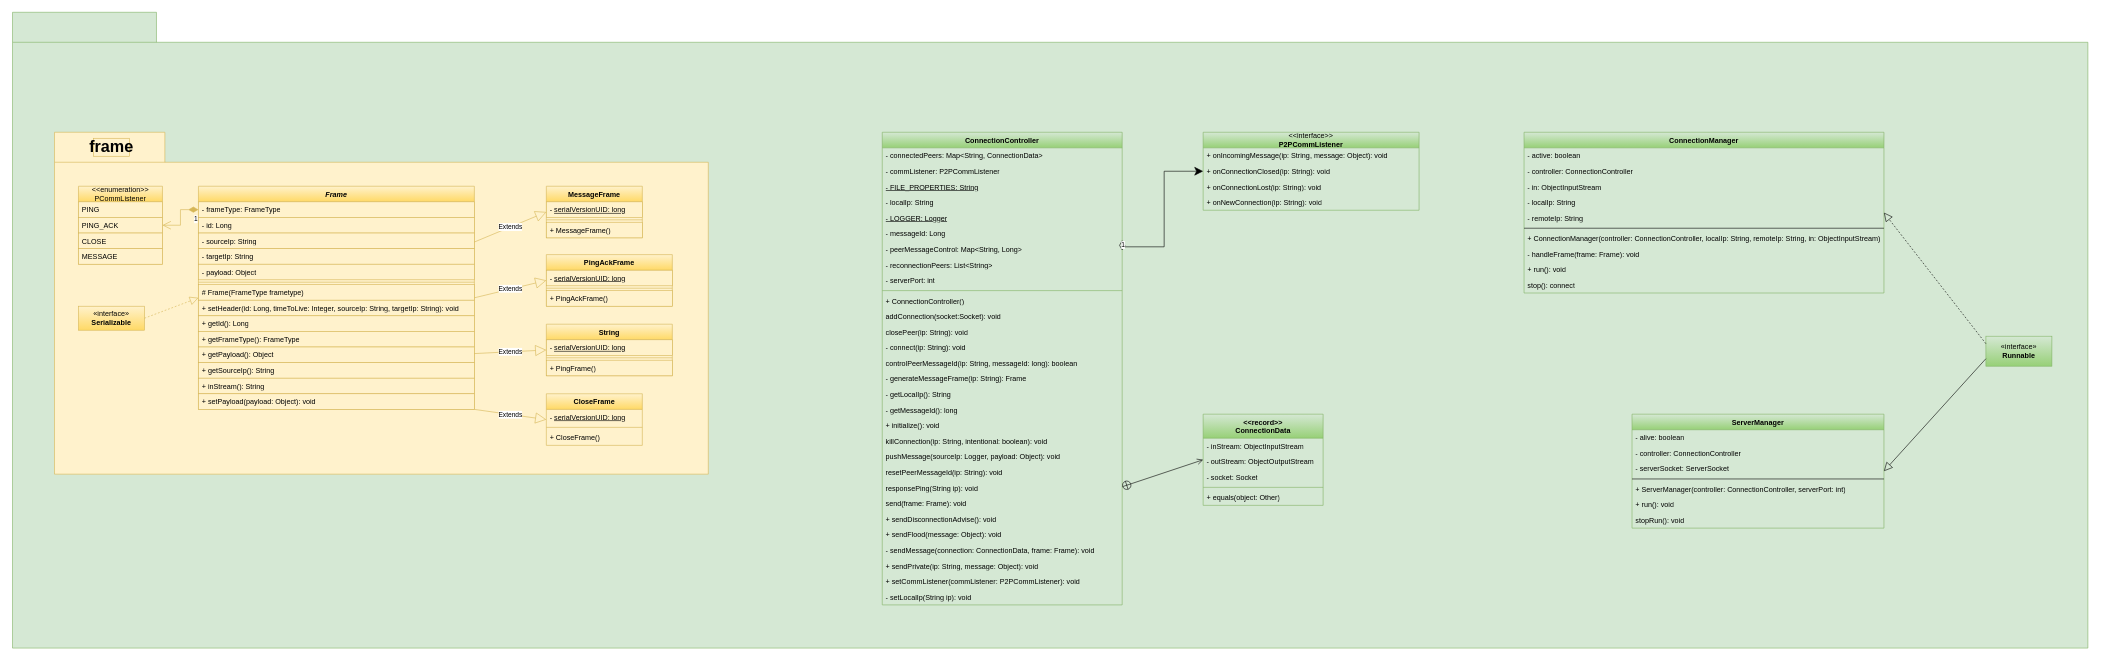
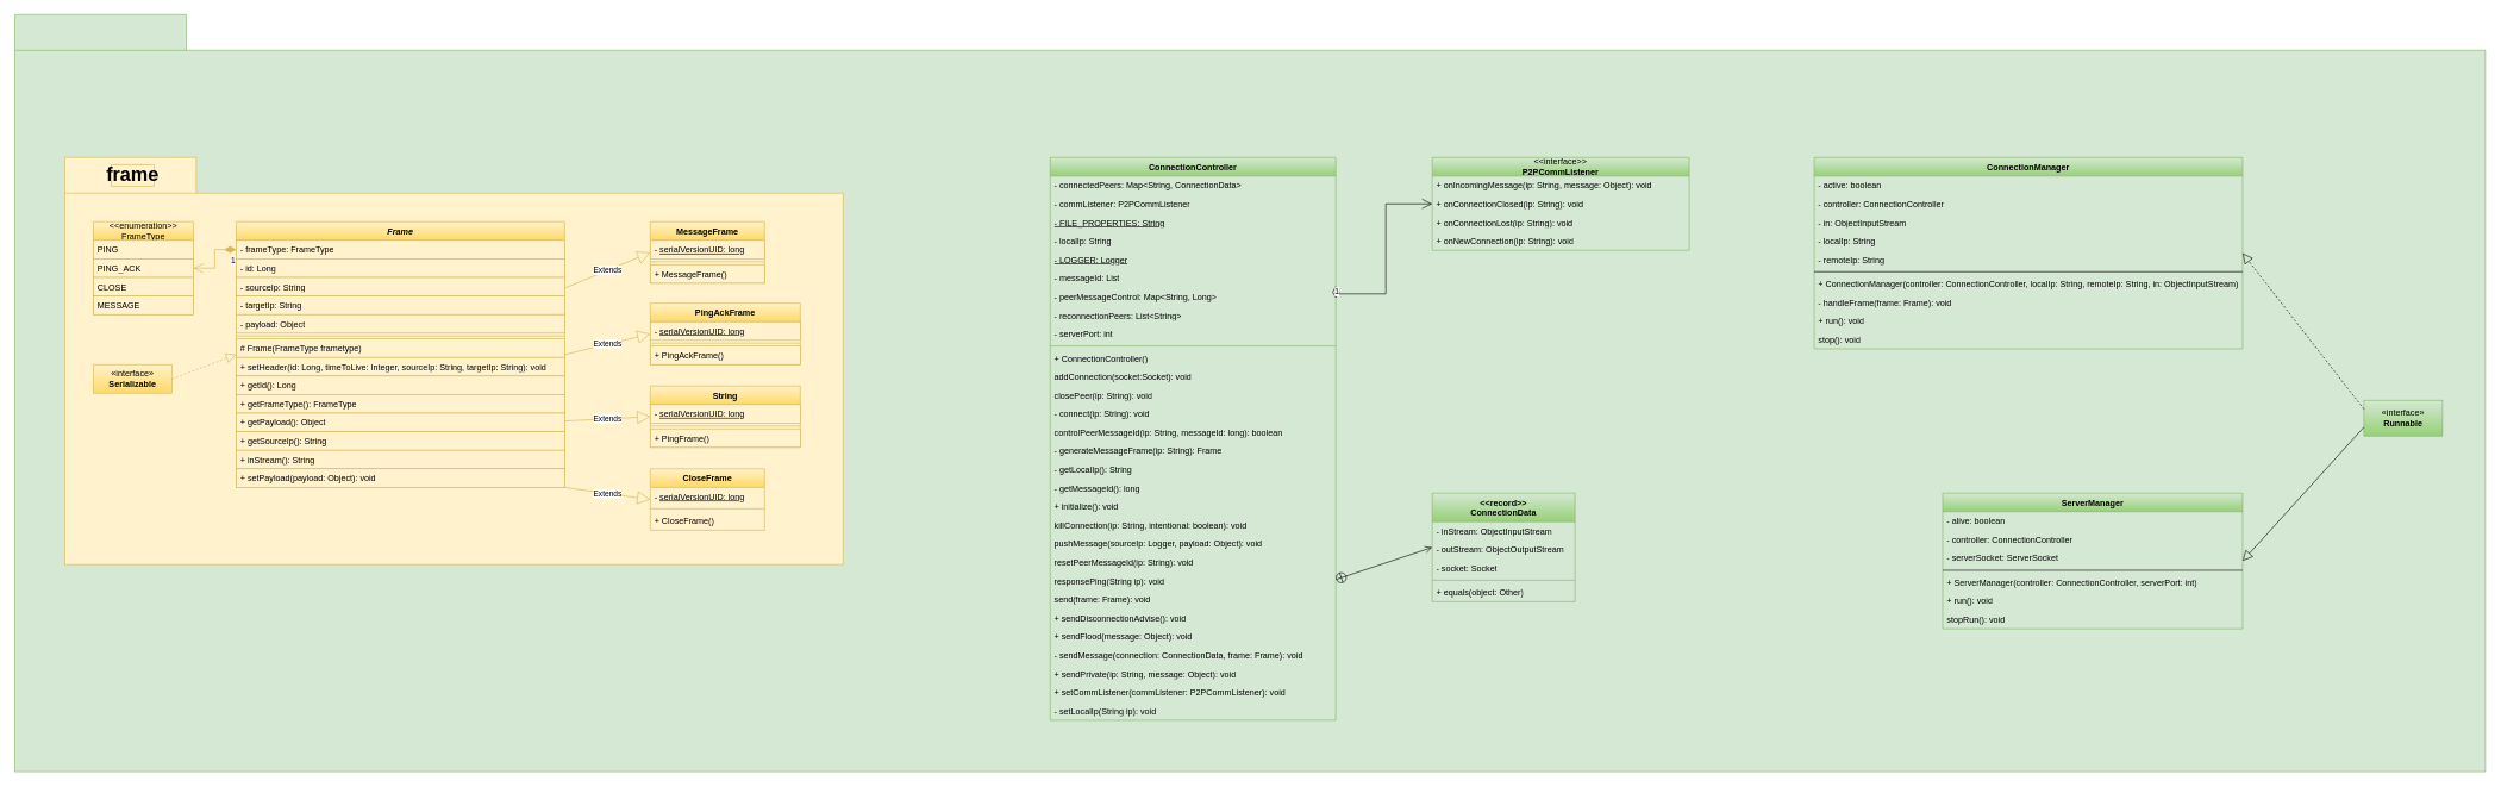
- <mxCell id="92" value="1" style="endArrow=classic;html=1;endSize=12;startArrow=diamondThin;startSize=14;startFill=0;edgeStyle=orthogonalEdgeStyle;align=left;verticalAlign=bottom;rounded=0;exitX=1;exitY=0.25;exitDx=0;exitDy=0;entryX=0;entryY=0.5;entryDx=0;entryDy=0;" parent="1" source="8" target="3" edge="1"><mxGeometry x="-1" y="3" relative="1" as="geometry"><mxPoint x="1830" y="540" as="sourcePoint" /><mxPoint x="1990" y="540" as="targetPoint" /><Array as="points"><mxPoint x="1940" y="411" /><mxPoint x="1940" y="285" /></Array></mxGeometry></mxCell>
+ <mxCell id="92" value="1" style="endArrow=open;html=1;endSize=12;startArrow=diamondThin;startSize=14;startFill=0;edgeStyle=orthogonalEdgeStyle;align=left;verticalAlign=bottom;rounded=0;exitX=1;exitY=0.25;exitDx=0;exitDy=0;entryX=0;entryY=0.5;entryDx=0;entryDy=0;" parent="1" source="8" target="3" edge="1"><mxGeometry x="-1" y="3" relative="1" as="geometry"><mxPoint x="1830" y="540" as="sourcePoint" /><mxPoint x="1990" y="540" as="targetPoint" /><Array as="points"><mxPoint x="1940" y="411" /><mxPoint x="1940" y="285" /></Array></mxGeometry></mxCell>
- <mxCell id="87" value="&amp;lt;&amp;lt;enumeration&amp;gt;&amp;gt;&lt;br&gt;PCommListener" style="swimlane;fontStyle=0;childLayout=stackLayout;horizontal=1;startSize=26;fillColor=#fff2cc;horizontalStack=0;resizeParent=1;resizeParentMax=0;resizeLast=0;collapsible=1;marginBottom=0;whiteSpace=wrap;html=1;strokeColor=#d6b656;gradientColor=#ffd966;" parent="1" vertex="1"><mxGeometry x="130" y="310" width="140" height="130" as="geometry"><mxRectangle x="-700" y="-40" width="140" height="40" as="alternateBounds" /></mxGeometry></mxCell>
+ <mxCell id="87" value="&amp;lt;&amp;lt;enumeration&amp;gt;&amp;gt;&lt;br&gt;FrameType" style="swimlane;fontStyle=0;childLayout=stackLayout;horizontal=1;startSize=26;fillColor=#fff2cc;horizontalStack=0;resizeParent=1;resizeParentMax=0;resizeLast=0;collapsible=1;marginBottom=0;whiteSpace=wrap;html=1;strokeColor=#d6b656;gradientColor=#ffd966;" parent="1" vertex="1"><mxGeometry x="130" y="310" width="140" height="130" as="geometry"><mxRectangle x="-700" y="-40" width="140" height="40" as="alternateBounds" /></mxGeometry></mxCell>
- <mxCell id="14" value="- messageId: Long" style="text;strokeColor=none;fillColor=none;align=left;verticalAlign=top;spacingLeft=4;spacingRight=4;overflow=hidden;rotatable=0;points=[[0,0.5],[1,0.5]];portConstraint=eastwest;whiteSpace=wrap;html=1;" parent="8" vertex="1"><mxGeometry y="156" width="400" height="26" as="geometry" /></mxCell>
+ <mxCell id="14" value="- messageId: List" style="text;strokeColor=none;fillColor=none;align=left;verticalAlign=top;spacingLeft=4;spacingRight=4;overflow=hidden;rotatable=0;points=[[0,0.5],[1,0.5]];portConstraint=eastwest;whiteSpace=wrap;html=1;" parent="8" vertex="1"><mxGeometry y="156" width="400" height="26" as="geometry" /></mxCell>
- <mxCell id="49" value="stop(): connect" style="text;fillColor=none;align=left;verticalAlign=top;spacingLeft=4;spacingRight=4;overflow=hidden;rotatable=0;points=[[0,0.5],[1,0.5]];portConstraint=eastwest;whiteSpace=wrap;html=1;" parent="39" vertex="1"><mxGeometry y="242" width="600" height="26" as="geometry" /></mxCell>
+ <mxCell id="49" value="stop(): void" style="text;fillColor=none;align=left;verticalAlign=top;spacingLeft=4;spacingRight=4;overflow=hidden;rotatable=0;points=[[0,0.5],[1,0.5]];portConstraint=eastwest;whiteSpace=wrap;html=1;" parent="39" vertex="1"><mxGeometry y="242" width="600" height="26" as="geometry" /></mxCell>
